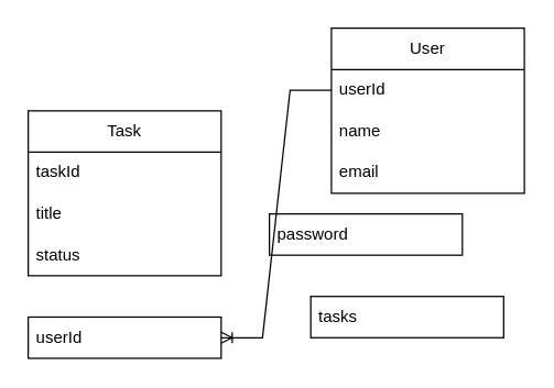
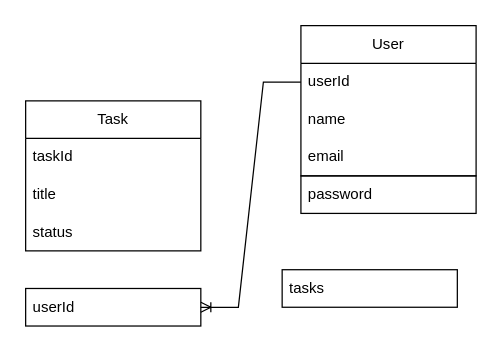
- <mxCell id="10" value="password" style="text;strokeColor=default;fillColor=none;align=left;verticalAlign=middle;spacingLeft=4;spacingRight=4;overflow=hidden;points=[[0,0.5],[1,0.5]];portConstraint=eastwest;rotatable=0;whiteSpace=wrap;html=1;" vertex="1" parent="1"><mxGeometry x="195" y="155" width="140" height="30" as="geometry" /></mxCell>
+ <mxCell id="10" value="password" style="text;strokeColor=default;fillColor=none;align=left;verticalAlign=middle;spacingLeft=4;spacingRight=4;overflow=hidden;points=[[0,0.5],[1,0.5]];portConstraint=eastwest;rotatable=0;whiteSpace=wrap;html=1;" vertex="1" parent="1"><mxGeometry x="240" y="140" width="140" height="30" as="geometry" /></mxCell>
